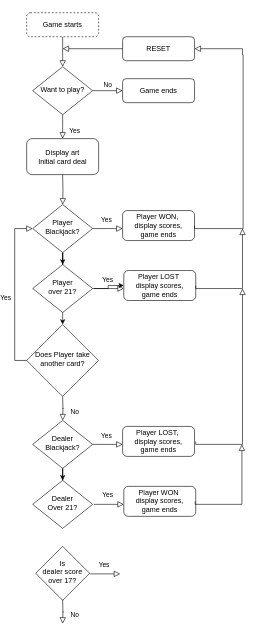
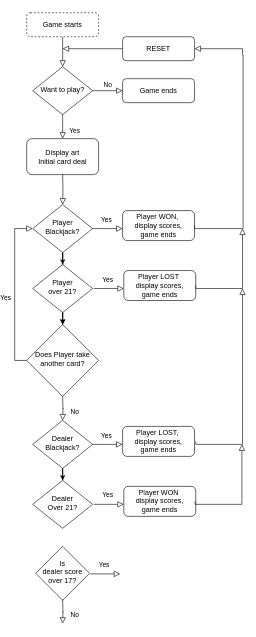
- <mxCell id="20" value="" style="edgeStyle=orthogonalEdgeStyle;rounded=0;orthogonalLoop=1;jettySize=auto;html=1;" parent="1" source="21" target="23" edge="1"><mxGeometry relative="1" as="geometry" /></mxCell>
+ <mxCell id="20" value="" style="edgeStyle=orthogonalEdgeStyle;rounded=0;orthogonalLoop=1;jettySize=auto;html=1;" parent="1" source="21" target="17" edge="1"><mxGeometry relative="1" as="geometry" /></mxCell>
